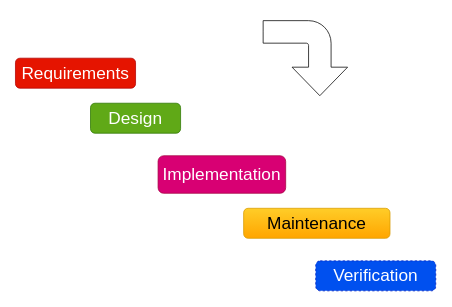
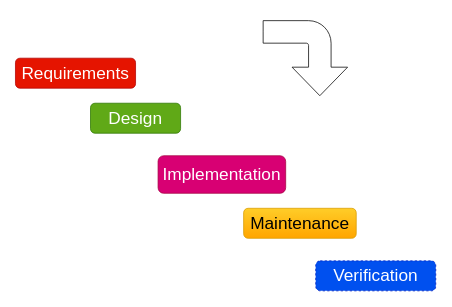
- <mxCell id="5" value="Maintenance" style="rounded=1;whiteSpace=wrap;html=1;labelBackgroundColor=none;fontSize=23;fillColor=#ffcd28;strokeColor=#d79b00;gradientColor=#ffa500;" vertex="1" parent="1"><mxGeometry x="324" y="277" width="195" height="40" as="geometry" /></mxCell>
+ <mxCell id="5" value="Maintenance" style="rounded=1;whiteSpace=wrap;html=1;labelBackgroundColor=none;fontSize=23;fillColor=#ffcd28;strokeColor=#d79b00;gradientColor=#ffa500;" vertex="1" parent="1"><mxGeometry x="324" y="277" width="150" height="40" as="geometry" /></mxCell>
